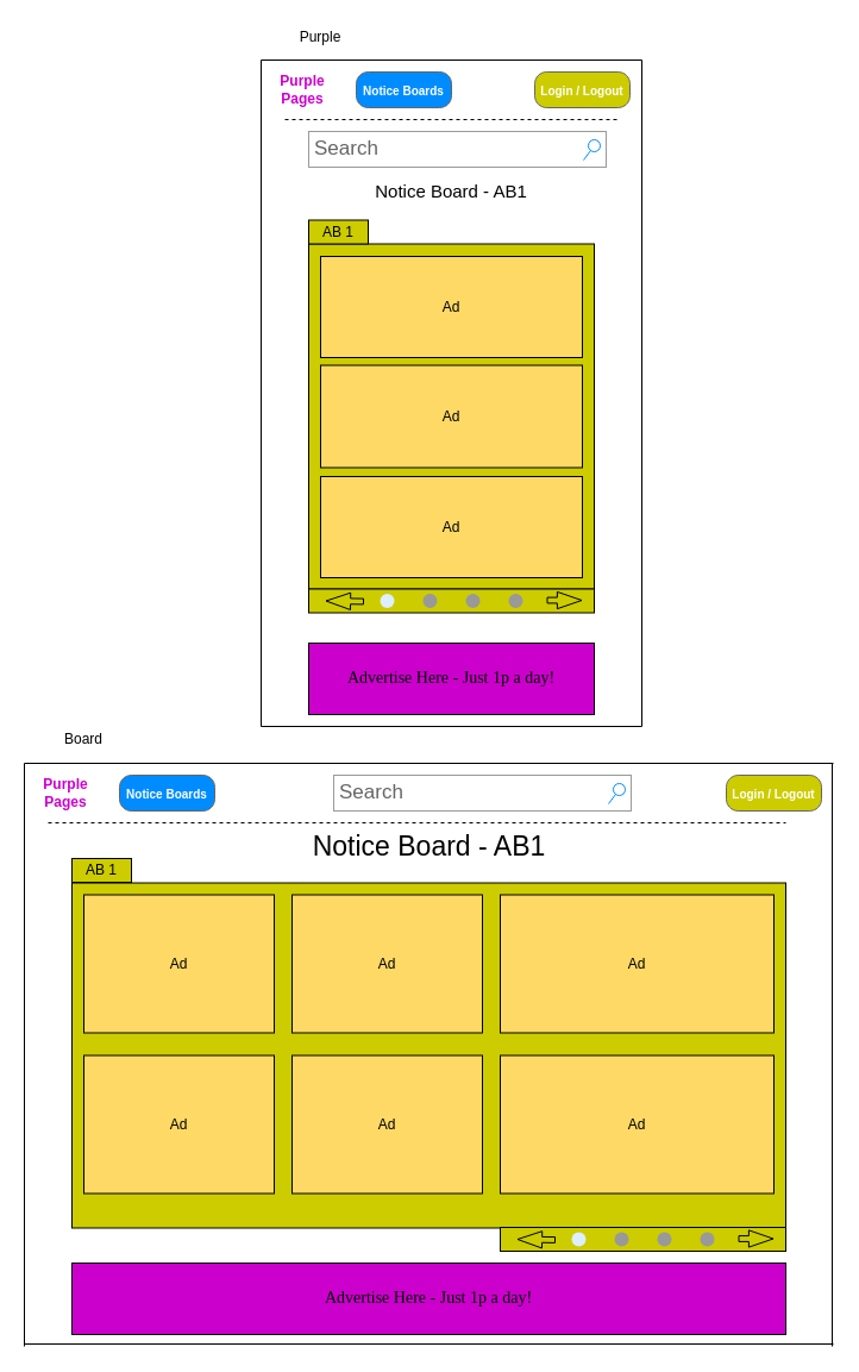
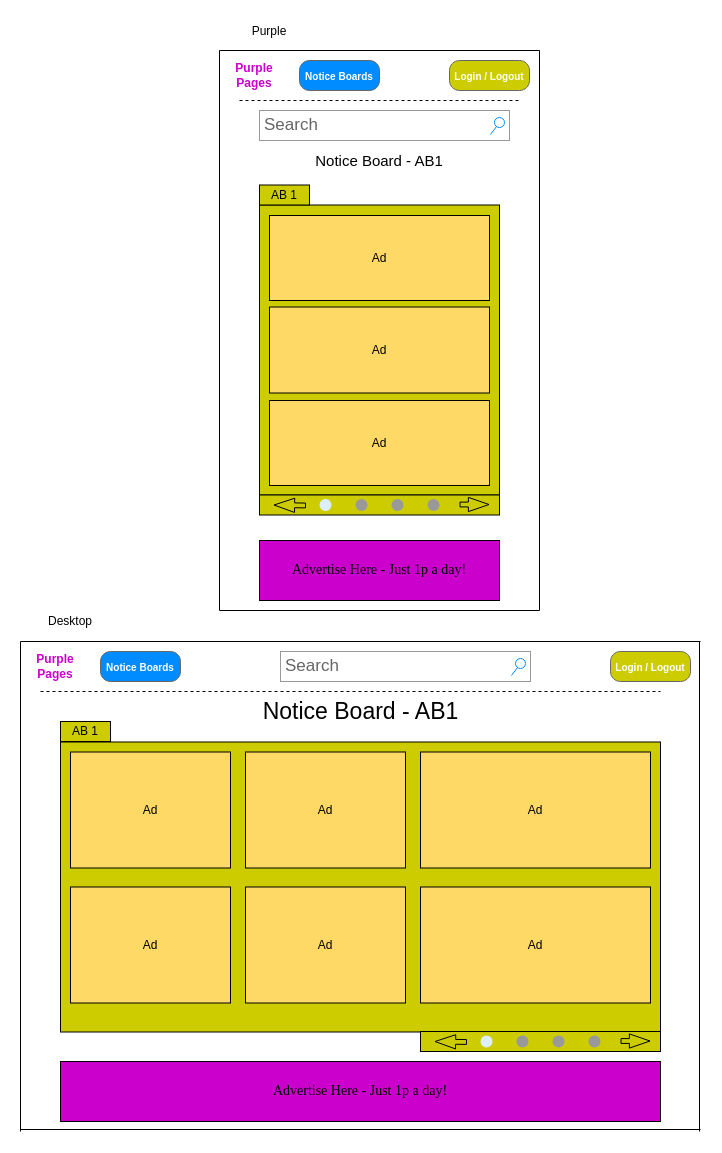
- <mxCell id="41" value="Board" style="text;html=1;strokeColor=none;fillColor=none;align=center;verticalAlign=middle;whiteSpace=wrap;rounded=0;" parent="1" vertex="1"><mxGeometry x="20" y="611" width="100" height="20" as="geometry" /></mxCell>
+ <mxCell id="41" value="Desktop" style="text;html=1;strokeColor=none;fillColor=none;align=center;verticalAlign=middle;whiteSpace=wrap;rounded=0;" parent="1" vertex="1"><mxGeometry x="20" y="611" width="100" height="20" as="geometry" /></mxCell>
